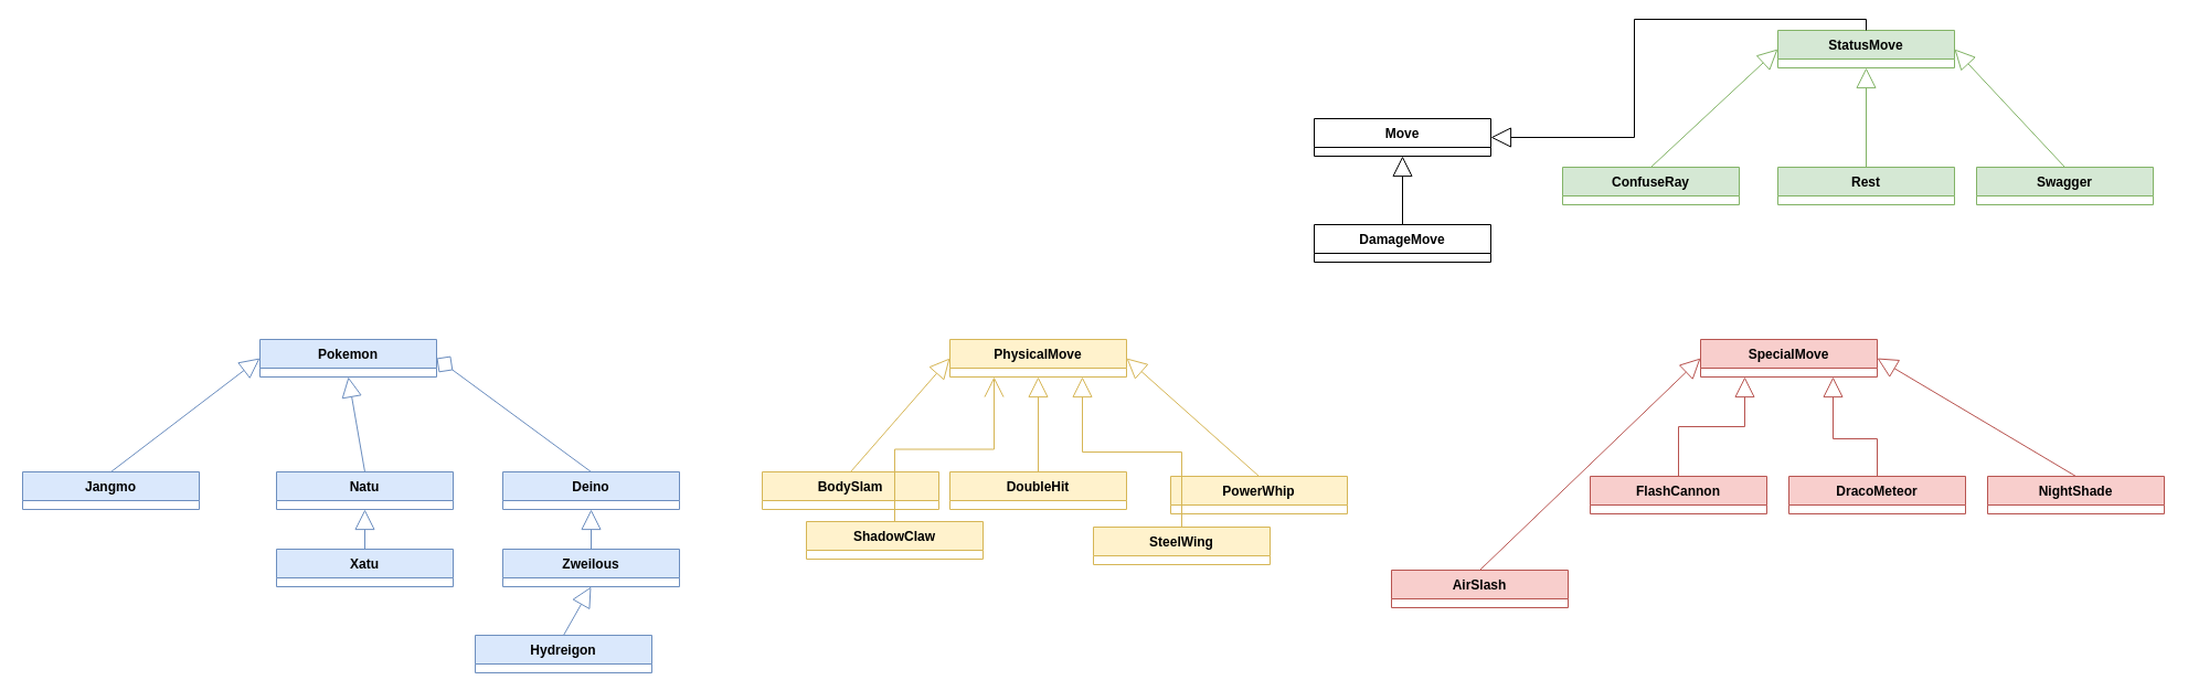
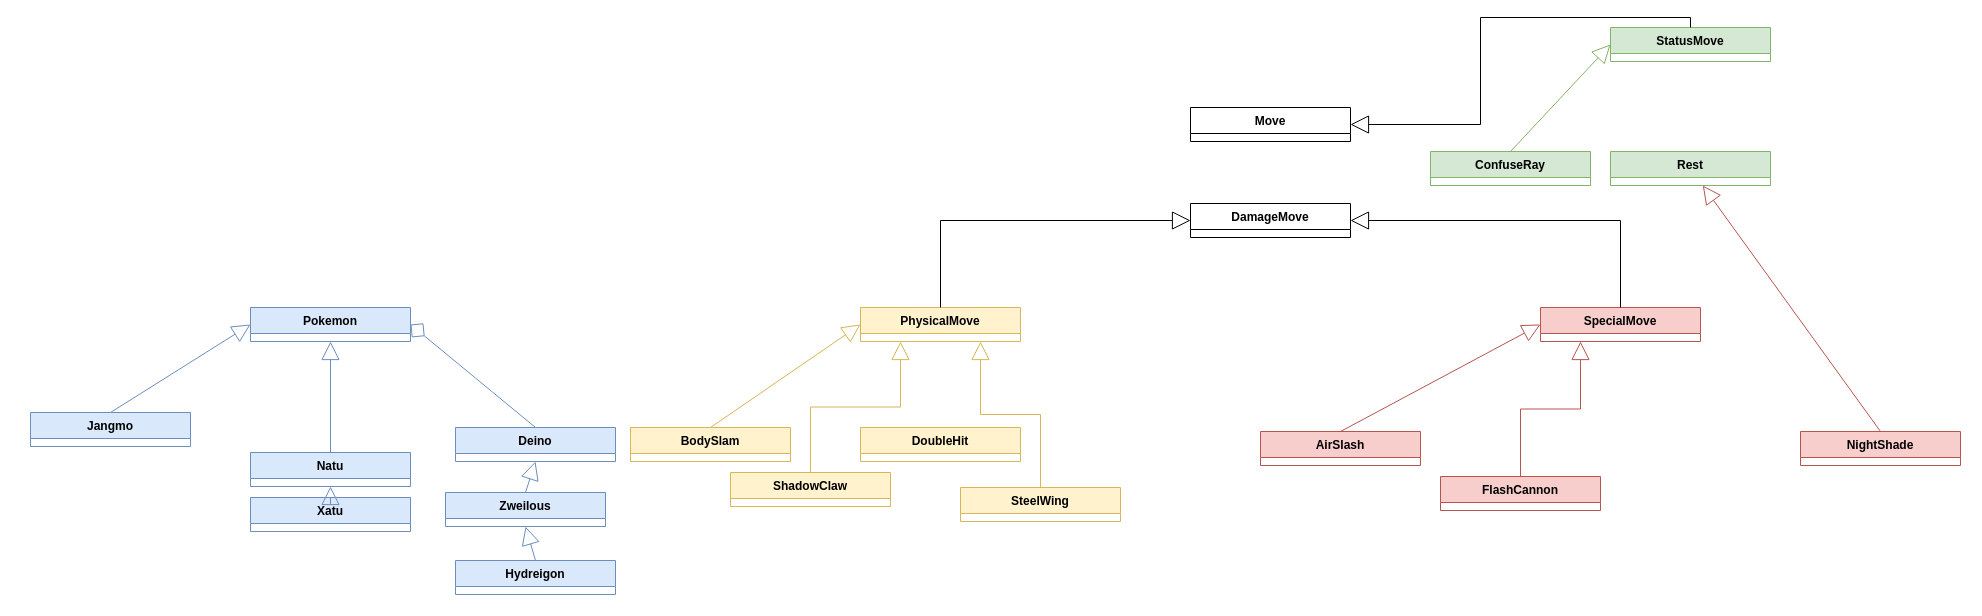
- <mxCell id="41" value="" style="endArrow=block;endSize=16;endFill=0;html=1;rounded=0;exitX=0.5;exitY=0;exitDx=0;exitDy=0;fillColor=#d5e8d4;strokeColor=#82b366;entryX=1;entryY=0.5;entryDx=0;entryDy=0;" edge="1" parent="1" source="38" target="35"><mxGeometry width="160" relative="1" as="geometry"><mxPoint x="1700" y="150" as="sourcePoint" /><mxPoint x="1870" y="30" as="targetPoint" /></mxGeometry></mxCell>
- <mxCell id="39" value="" style="endArrow=block;endSize=16;endFill=0;html=1;rounded=0;entryX=0.5;entryY=1;entryDx=0;entryDy=0;exitX=0.5;exitY=0;exitDx=0;exitDy=0;fillColor=#d5e8d4;strokeColor=#82b366;" edge="1" parent="1" source="36" target="35"><mxGeometry width="160" relative="1" as="geometry"><mxPoint x="1880" y="121" as="sourcePoint" /><mxPoint x="1690.96" y="84.004" as="targetPoint" /></mxGeometry></mxCell>
- <mxCell id="37" value="ConfuseRay" style="swimlane;fontStyle=1;align=center;verticalAlign=top;childLayout=stackLayout;horizontal=1;startSize=26;horizontalStack=0;resizeParent=1;resizeParentMax=0;resizeLast=0;collapsible=1;marginBottom=0;whiteSpace=wrap;html=1;fillColor=#d5e8d4;strokeColor=#82b366;" vertex="1" parent="1"><mxGeometry x="1415" y="144" width="160" height="34" as="geometry"><mxRectangle x="560" y="413" width="90" height="30" as="alternateBounds" /></mxGeometry></mxCell>
+ <mxCell id="37" value="ConfuseRay" style="swimlane;fontStyle=1;align=center;verticalAlign=top;childLayout=stackLayout;horizontal=1;startSize=26;horizontalStack=0;resizeParent=1;resizeParentMax=0;resizeLast=0;collapsible=1;marginBottom=0;whiteSpace=wrap;html=1;fillColor=#d5e8d4;strokeColor=#82b366;" vertex="1" parent="1"><mxGeometry x="1430" y="144" width="160" height="34" as="geometry"><mxRectangle x="560" y="413" width="90" height="30" as="alternateBounds" /></mxGeometry></mxCell>
- <mxCell id="38" value="Swagger" style="swimlane;fontStyle=1;align=center;verticalAlign=top;childLayout=stackLayout;horizontal=1;startSize=26;horizontalStack=0;resizeParent=1;resizeParentMax=0;resizeLast=0;collapsible=1;marginBottom=0;whiteSpace=wrap;html=1;fillColor=#d5e8d4;strokeColor=#82b366;" vertex="1" parent="1"><mxGeometry x="1790" y="144" width="160" height="34" as="geometry"><mxRectangle x="560" y="413" width="90" height="30" as="alternateBounds" /></mxGeometry></mxCell>
- <mxCell id="42" value="" style="endArrow=block;endSize=16;endFill=0;html=1;rounded=0;entryX=0.5;entryY=1;entryDx=0;entryDy=0;exitX=0.5;exitY=0;exitDx=0;exitDy=0;" edge="1" parent="1" source="43" target="44"><mxGeometry width="160" relative="1" as="geometry"><mxPoint x="1436" y="360" as="sourcePoint" /><mxPoint x="1436" y="270" as="targetPoint" /></mxGeometry></mxCell>
+ <mxCell id="46" value="" style="endArrow=block;endSize=16;endFill=0;html=1;rounded=0;exitX=0.5;exitY=0;exitDx=0;exitDy=0;entryX=0;entryY=0.5;entryDx=0;entryDy=0;edgeStyle=orthogonalEdgeStyle;" edge="1" parent="1" source="15" target="43"><mxGeometry width="160" relative="1" as="geometry"><mxPoint x="1670" y="310" as="sourcePoint" /><mxPoint x="1360" y="223" as="targetPoint" /></mxGeometry></mxCell>
+ <mxCell id="45" value="" style="endArrow=block;endSize=16;endFill=0;html=1;rounded=0;exitX=0.5;exitY=0;exitDx=0;exitDy=0;entryX=1;entryY=0.5;entryDx=0;entryDy=0;edgeStyle=orthogonalEdgeStyle;" edge="1" parent="1" source="26" target="43"><mxGeometry width="160" relative="1" as="geometry"><mxPoint x="1280" y="206" as="sourcePoint" /><mxPoint x="1600" y="210" as="targetPoint" /></mxGeometry></mxCell>
- <mxCell id="2" value="Pokemon" style="swimlane;fontStyle=1;align=center;verticalAlign=top;childLayout=stackLayout;horizontal=1;startSize=26;horizontalStack=0;resizeParent=1;resizeParentMax=0;resizeLast=0;collapsible=1;marginBottom=0;whiteSpace=wrap;html=1;fillColor=#dae8fc;strokeColor=#6c8ebf;" vertex="1" parent="1"><mxGeometry x="235" y="300" width="160" height="34" as="geometry" /></mxCell>
+ <mxCell id="2" value="Pokemon" style="swimlane;fontStyle=1;align=center;verticalAlign=top;childLayout=stackLayout;horizontal=1;startSize=26;horizontalStack=0;resizeParent=1;resizeParentMax=0;resizeLast=0;collapsible=1;marginBottom=0;whiteSpace=wrap;html=1;fillColor=#dae8fc;strokeColor=#6c8ebf;" vertex="1" parent="1"><mxGeometry x="250" y="300" width="160" height="34" as="geometry" /></mxCell>
- <mxCell id="24" value="" style="endArrow=open;endSize=16;endFill=0;html=1;rounded=0;entryX=0.25;entryY=1;entryDx=0;entryDy=0;exitX=0.5;exitY=0;exitDx=0;exitDy=0;fillColor=#fff2cc;strokeColor=#d6b656;edgeStyle=orthogonalEdgeStyle;" edge="1" parent="1" source="20" target="15"><mxGeometry width="160" relative="1" as="geometry"><mxPoint x="910" y="600" as="sourcePoint" /><mxPoint x="910" y="514" as="targetPoint" /></mxGeometry></mxCell>
+ <mxCell id="24" value="" style="endArrow=block;endSize=16;endFill=0;html=1;rounded=0;entryX=0.25;entryY=1;entryDx=0;entryDy=0;exitX=0.5;exitY=0;exitDx=0;exitDy=0;fillColor=#fff2cc;strokeColor=#d6b656;edgeStyle=orthogonalEdgeStyle;" edge="1" parent="1" source="20" target="15"><mxGeometry width="160" relative="1" as="geometry"><mxPoint x="910" y="600" as="sourcePoint" /><mxPoint x="910" y="514" as="targetPoint" /></mxGeometry></mxCell>
- <mxCell id="34" value="" style="endArrow=block;endSize=16;endFill=0;html=1;rounded=0;exitX=0.5;exitY=0;exitDx=0;exitDy=0;fillColor=#f8cecc;strokeColor=#b85450;entryX=1;entryY=0.5;entryDx=0;entryDy=0;" edge="1" parent="1" source="31" target="26"><mxGeometry width="160" relative="1" as="geometry"><mxPoint x="1630" y="430" as="sourcePoint" /><mxPoint x="1730" y="300" as="targetPoint" /></mxGeometry></mxCell>
+ <mxCell id="34" value="" style="endArrow=block;endSize=16;endFill=0;html=1;rounded=0;exitX=0.5;exitY=0;exitDx=0;exitDy=0;fillColor=#f8cecc;strokeColor=#b85450;" edge="1" parent="1" source="31" target="36"><mxGeometry width="160" relative="1" as="geometry"><mxPoint x="1630" y="430" as="sourcePoint" /><mxPoint x="1730" y="300" as="targetPoint" /></mxGeometry></mxCell>
- <mxCell id="23" value="" style="endArrow=block;endSize=16;endFill=0;html=1;rounded=0;entryX=1;entryY=0.5;entryDx=0;entryDy=0;exitX=0.5;exitY=0;exitDx=0;exitDy=0;fillColor=#fff2cc;strokeColor=#d6b656;" edge="1" parent="1" source="19" target="15"><mxGeometry width="160" relative="1" as="geometry"><mxPoint x="1190" y="371" as="sourcePoint" /><mxPoint x="1020" y="339" as="targetPoint" /></mxGeometry></mxCell>
- <mxCell id="22" value="" style="endArrow=block;endSize=16;endFill=0;html=1;rounded=0;entryX=0.5;entryY=1;entryDx=0;entryDy=0;exitX=0.5;exitY=0;exitDx=0;exitDy=0;fillColor=#fff2cc;strokeColor=#d6b656;" edge="1" parent="1" source="18" target="15"><mxGeometry width="160" relative="1" as="geometry"><mxPoint x="1130" y="401" as="sourcePoint" /><mxPoint x="940.96" y="364.004" as="targetPoint" /></mxGeometry></mxCell>
- <mxCell id="32" value="" style="endArrow=block;endSize=16;endFill=0;html=1;rounded=0;entryX=0.75;entryY=1;entryDx=0;entryDy=0;exitX=0.5;exitY=0;exitDx=0;exitDy=0;fillColor=#f8cecc;strokeColor=#b85450;edgeStyle=orthogonalEdgeStyle;" edge="1" parent="1" source="29" target="26"><mxGeometry width="160" relative="1" as="geometry"><mxPoint x="1810" y="401" as="sourcePoint" /><mxPoint x="1620.96" y="364.004" as="targetPoint" /><Array as="points"><mxPoint x="1700" y="390" /><mxPoint x="1660" y="390" /></Array></mxGeometry></mxCell>
- <mxCell id="4" value="Jangmo" style="swimlane;fontStyle=1;align=center;verticalAlign=top;childLayout=stackLayout;horizontal=1;startSize=26;horizontalStack=0;resizeParent=1;resizeParentMax=0;resizeLast=0;collapsible=1;marginBottom=0;whiteSpace=wrap;html=1;fillColor=#dae8fc;strokeColor=#6c8ebf;" vertex="1" parent="1"><mxGeometry x="20" y="420" width="160" height="34" as="geometry"><mxRectangle x="560" y="413" width="90" height="30" as="alternateBounds" /></mxGeometry></mxCell>
+ <mxCell id="4" value="Jangmo" style="swimlane;fontStyle=1;align=center;verticalAlign=top;childLayout=stackLayout;horizontal=1;startSize=26;horizontalStack=0;resizeParent=1;resizeParentMax=0;resizeLast=0;collapsible=1;marginBottom=0;whiteSpace=wrap;html=1;fillColor=#dae8fc;strokeColor=#6c8ebf;" vertex="1" parent="1"><mxGeometry x="30" y="405" width="160" height="34" as="geometry"><mxRectangle x="560" y="413" width="90" height="30" as="alternateBounds" /></mxGeometry></mxCell>
- <mxCell id="5" value="Natu" style="swimlane;fontStyle=1;align=center;verticalAlign=top;childLayout=stackLayout;horizontal=1;startSize=26;horizontalStack=0;resizeParent=1;resizeParentMax=0;resizeLast=0;collapsible=1;marginBottom=0;whiteSpace=wrap;html=1;fillColor=#dae8fc;strokeColor=#6c8ebf;" vertex="1" parent="1"><mxGeometry x="250" y="420" width="160" height="34" as="geometry"><mxRectangle x="560" y="413" width="90" height="30" as="alternateBounds" /></mxGeometry></mxCell>
+ <mxCell id="5" value="Natu" style="swimlane;fontStyle=1;align=center;verticalAlign=top;childLayout=stackLayout;horizontal=1;startSize=26;horizontalStack=0;resizeParent=1;resizeParentMax=0;resizeLast=0;collapsible=1;marginBottom=0;whiteSpace=wrap;html=1;fillColor=#dae8fc;strokeColor=#6c8ebf;" vertex="1" parent="1"><mxGeometry x="250" y="445" width="160" height="34" as="geometry"><mxRectangle x="560" y="413" width="90" height="30" as="alternateBounds" /></mxGeometry></mxCell>
- <mxCell id="17" value="BodySlam" style="swimlane;fontStyle=1;align=center;verticalAlign=top;childLayout=stackLayout;horizontal=1;startSize=26;horizontalStack=0;resizeParent=1;resizeParentMax=0;resizeLast=0;collapsible=1;marginBottom=0;whiteSpace=wrap;html=1;fillColor=#fff2cc;strokeColor=#d6b656;" vertex="1" parent="1"><mxGeometry x="690" y="420" width="160" height="34" as="geometry"><mxRectangle x="560" y="413" width="90" height="30" as="alternateBounds" /></mxGeometry></mxCell>
+ <mxCell id="17" value="BodySlam" style="swimlane;fontStyle=1;align=center;verticalAlign=top;childLayout=stackLayout;horizontal=1;startSize=26;horizontalStack=0;resizeParent=1;resizeParentMax=0;resizeLast=0;collapsible=1;marginBottom=0;whiteSpace=wrap;html=1;fillColor=#fff2cc;strokeColor=#d6b656;" vertex="1" parent="1"><mxGeometry x="630" y="420" width="160" height="34" as="geometry"><mxRectangle x="560" y="413" width="90" height="30" as="alternateBounds" /></mxGeometry></mxCell>
- <mxCell id="19" value="PowerWhip" style="swimlane;fontStyle=1;align=center;verticalAlign=top;childLayout=stackLayout;horizontal=1;startSize=26;horizontalStack=0;resizeParent=1;resizeParentMax=0;resizeLast=0;collapsible=1;marginBottom=0;whiteSpace=wrap;html=1;fillColor=#fff2cc;strokeColor=#d6b656;" vertex="1" parent="1"><mxGeometry x="1060" y="424" width="160" height="34" as="geometry"><mxRectangle x="560" y="413" width="90" height="30" as="alternateBounds" /></mxGeometry></mxCell>
- <mxCell id="30" value="FlashCannon" style="swimlane;fontStyle=1;align=center;verticalAlign=top;childLayout=stackLayout;horizontal=1;startSize=26;horizontalStack=0;resizeParent=1;resizeParentMax=0;resizeLast=0;collapsible=1;marginBottom=0;whiteSpace=wrap;html=1;fillColor=#f8cecc;strokeColor=#b85450;" vertex="1" parent="1"><mxGeometry x="1440" y="424" width="160" height="34" as="geometry"><mxRectangle x="560" y="413" width="90" height="30" as="alternateBounds" /></mxGeometry></mxCell>
+ <mxCell id="30" value="FlashCannon" style="swimlane;fontStyle=1;align=center;verticalAlign=top;childLayout=stackLayout;horizontal=1;startSize=26;horizontalStack=0;resizeParent=1;resizeParentMax=0;resizeLast=0;collapsible=1;marginBottom=0;whiteSpace=wrap;html=1;fillColor=#f8cecc;strokeColor=#b85450;" vertex="1" parent="1"><mxGeometry x="1440" y="469" width="160" height="34" as="geometry"><mxRectangle x="560" y="413" width="90" height="30" as="alternateBounds" /></mxGeometry></mxCell>
- <mxCell id="29" value="DracoMeteor" style="swimlane;fontStyle=1;align=center;verticalAlign=top;childLayout=stackLayout;horizontal=1;startSize=26;horizontalStack=0;resizeParent=1;resizeParentMax=0;resizeLast=0;collapsible=1;marginBottom=0;whiteSpace=wrap;html=1;fillColor=#f8cecc;strokeColor=#b85450;" vertex="1" parent="1"><mxGeometry x="1620" y="424" width="160" height="34" as="geometry"><mxRectangle x="560" y="413" width="90" height="30" as="alternateBounds" /></mxGeometry></mxCell>
- <mxCell id="21" value="SteelWing" style="swimlane;fontStyle=1;align=center;verticalAlign=top;childLayout=stackLayout;horizontal=1;startSize=26;horizontalStack=0;resizeParent=1;resizeParentMax=0;resizeLast=0;collapsible=1;marginBottom=0;whiteSpace=wrap;html=1;fillColor=#fff2cc;strokeColor=#d6b656;" vertex="1" parent="1"><mxGeometry x="990" y="470" width="160" height="34" as="geometry"><mxRectangle x="560" y="413" width="90" height="30" as="alternateBounds" /></mxGeometry></mxCell>
+ <mxCell id="21" value="SteelWing" style="swimlane;fontStyle=1;align=center;verticalAlign=top;childLayout=stackLayout;horizontal=1;startSize=26;horizontalStack=0;resizeParent=1;resizeParentMax=0;resizeLast=0;collapsible=1;marginBottom=0;whiteSpace=wrap;html=1;fillColor=#fff2cc;strokeColor=#d6b656;" vertex="1" parent="1"><mxGeometry x="960" y="480" width="160" height="34" as="geometry"><mxRectangle x="560" y="413" width="90" height="30" as="alternateBounds" /></mxGeometry></mxCell>
- <mxCell id="8" value="Zweilous" style="swimlane;fontStyle=1;align=center;verticalAlign=top;childLayout=stackLayout;horizontal=1;startSize=26;horizontalStack=0;resizeParent=1;resizeParentMax=0;resizeLast=0;collapsible=1;marginBottom=0;whiteSpace=wrap;html=1;fillColor=#dae8fc;strokeColor=#6c8ebf;" vertex="1" parent="1"><mxGeometry x="455" y="490" width="160" height="34" as="geometry"><mxRectangle x="560" y="413" width="90" height="30" as="alternateBounds" /></mxGeometry></mxCell>
+ <mxCell id="8" value="Zweilous" style="swimlane;fontStyle=1;align=center;verticalAlign=top;childLayout=stackLayout;horizontal=1;startSize=26;horizontalStack=0;resizeParent=1;resizeParentMax=0;resizeLast=0;collapsible=1;marginBottom=0;whiteSpace=wrap;html=1;fillColor=#dae8fc;strokeColor=#6c8ebf;" vertex="1" parent="1"><mxGeometry x="445" y="485" width="160" height="34" as="geometry"><mxRectangle x="560" y="413" width="90" height="30" as="alternateBounds" /></mxGeometry></mxCell>
- <mxCell id="28" value="AirSlash" style="swimlane;fontStyle=1;align=center;verticalAlign=top;childLayout=stackLayout;horizontal=1;startSize=26;horizontalStack=0;resizeParent=1;resizeParentMax=0;resizeLast=0;collapsible=1;marginBottom=0;whiteSpace=wrap;html=1;fillColor=#f8cecc;strokeColor=#b85450;" vertex="1" parent="1"><mxGeometry x="1260" y="509" width="160" height="34" as="geometry"><mxRectangle x="560" y="413" width="90" height="30" as="alternateBounds" /></mxGeometry></mxCell>
+ <mxCell id="28" value="AirSlash" style="swimlane;fontStyle=1;align=center;verticalAlign=top;childLayout=stackLayout;horizontal=1;startSize=26;horizontalStack=0;resizeParent=1;resizeParentMax=0;resizeLast=0;collapsible=1;marginBottom=0;whiteSpace=wrap;html=1;fillColor=#f8cecc;strokeColor=#b85450;" vertex="1" parent="1"><mxGeometry x="1260" y="424" width="160" height="34" as="geometry"><mxRectangle x="560" y="413" width="90" height="30" as="alternateBounds" /></mxGeometry></mxCell>
- <mxCell id="9" value="Hydreigon" style="swimlane;fontStyle=1;align=center;verticalAlign=top;childLayout=stackLayout;horizontal=1;startSize=26;horizontalStack=0;resizeParent=1;resizeParentMax=0;resizeLast=0;collapsible=1;marginBottom=0;whiteSpace=wrap;html=1;fillColor=#dae8fc;strokeColor=#6c8ebf;" vertex="1" parent="1"><mxGeometry x="430" y="568" width="160" height="34" as="geometry"><mxRectangle x="560" y="413" width="90" height="30" as="alternateBounds" /></mxGeometry></mxCell>
+ <mxCell id="9" value="Hydreigon" style="swimlane;fontStyle=1;align=center;verticalAlign=top;childLayout=stackLayout;horizontal=1;startSize=26;horizontalStack=0;resizeParent=1;resizeParentMax=0;resizeLast=0;collapsible=1;marginBottom=0;whiteSpace=wrap;html=1;fillColor=#dae8fc;strokeColor=#6c8ebf;" vertex="1" parent="1"><mxGeometry x="455" y="553" width="160" height="34" as="geometry"><mxRectangle x="560" y="413" width="90" height="30" as="alternateBounds" /></mxGeometry></mxCell>
